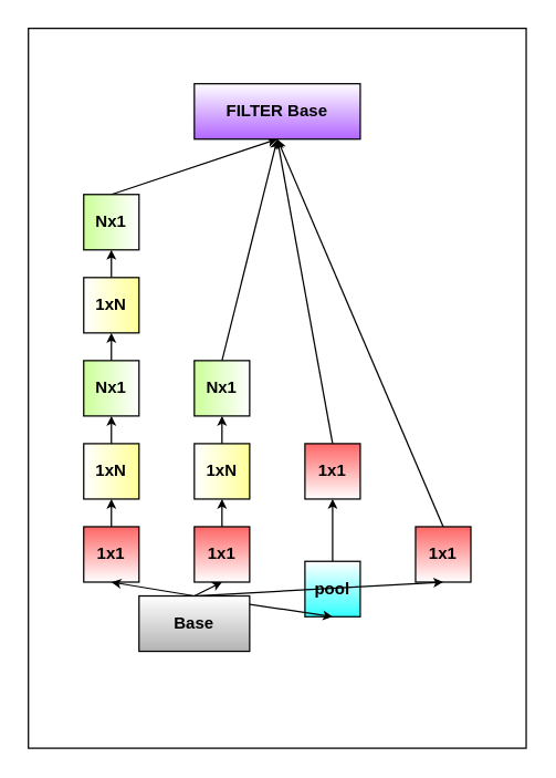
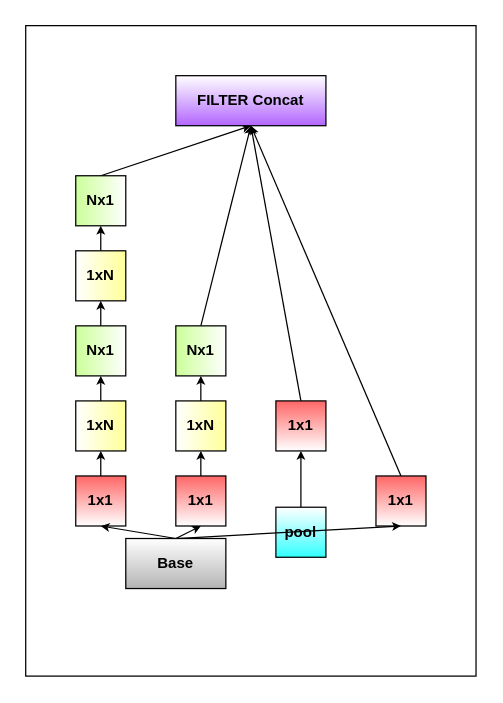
- <mxCell id="26" value="&lt;b&gt;FILTER Base&lt;/b&gt;" style="rounded=0;whiteSpace=wrap;html=1;gradientColor=#B266FF;" vertex="1" parent="1"><mxGeometry x="140" y="60" width="120" height="40" as="geometry" /></mxCell>
+ <mxCell id="26" value="&lt;b&gt;FILTER Concat&lt;/b&gt;" style="rounded=0;whiteSpace=wrap;html=1;gradientColor=#B266FF;" vertex="1" parent="1"><mxGeometry x="140" y="60" width="120" height="40" as="geometry" /></mxCell>
- <mxCell id="21" style="rounded=1;orthogonalLoop=1;jettySize=auto;html=1;exitX=0.5;exitY=0;exitDx=0;exitDy=0;entryX=0.5;entryY=1;entryDx=0;entryDy=0;startSize=4;endSize=4;" edge="1" parent="1" source="25" target="18"><mxGeometry relative="1" as="geometry" /></mxCell>
